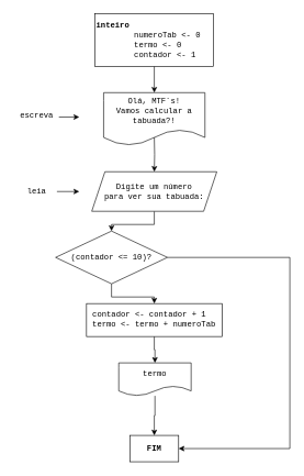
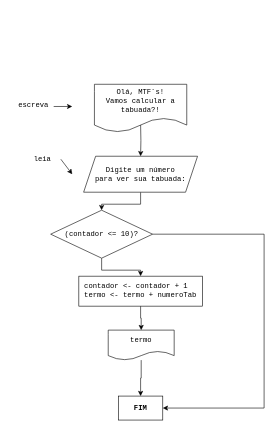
- <mxCell id="4" value="&lt;font face=&quot;Courier New&quot;&gt;&lt;b&gt;inteiro&lt;/b&gt;&lt;br&gt;&lt;span style=&quot;white-space: pre;&quot;&gt;&#09;&lt;/span&gt;numeroTab &amp;lt;- 0&lt;br&gt;&lt;span style=&quot;white-space: pre;&quot;&gt;&#09;&lt;/span&gt;termo &amp;lt;- 0&lt;br&gt;&lt;span style=&quot;white-space: pre;&quot;&gt;&#09;&lt;/span&gt;contador &amp;lt;- 1&lt;/font&gt;" style="rounded=0;whiteSpace=wrap;html=1;align=left;" vertex="1" parent="1"><mxGeometry x="144" y="20" width="180" height="80" as="geometry" /></mxCell>
- <mxCell id="3" value="" style="edgeStyle=orthogonalEdgeStyle;rounded=0;orthogonalLoop=1;jettySize=auto;html=1;fontFamily=Courier New;" edge="1" parent="1" source="4" target="6"><mxGeometry relative="1" as="geometry" /></mxCell>
- <mxCell id="10" value="leia" style="text;html=1;align=center;verticalAlign=middle;resizable=0;points=[];autosize=1;strokeColor=none;fillColor=none;fontFamily=Courier New;" vertex="1" parent="1"><mxGeometry x="30" y="275" width="50" height="30" as="geometry" /></mxCell>
+ <mxCell id="10" value="leia" style="text;html=1;align=center;verticalAlign=middle;resizable=0;points=[];autosize=1;strokeColor=none;fillColor=none;fontFamily=Courier New;" vertex="1" parent="1"><mxGeometry x="45" y="250" width="50" height="30" as="geometry" /></mxCell>
